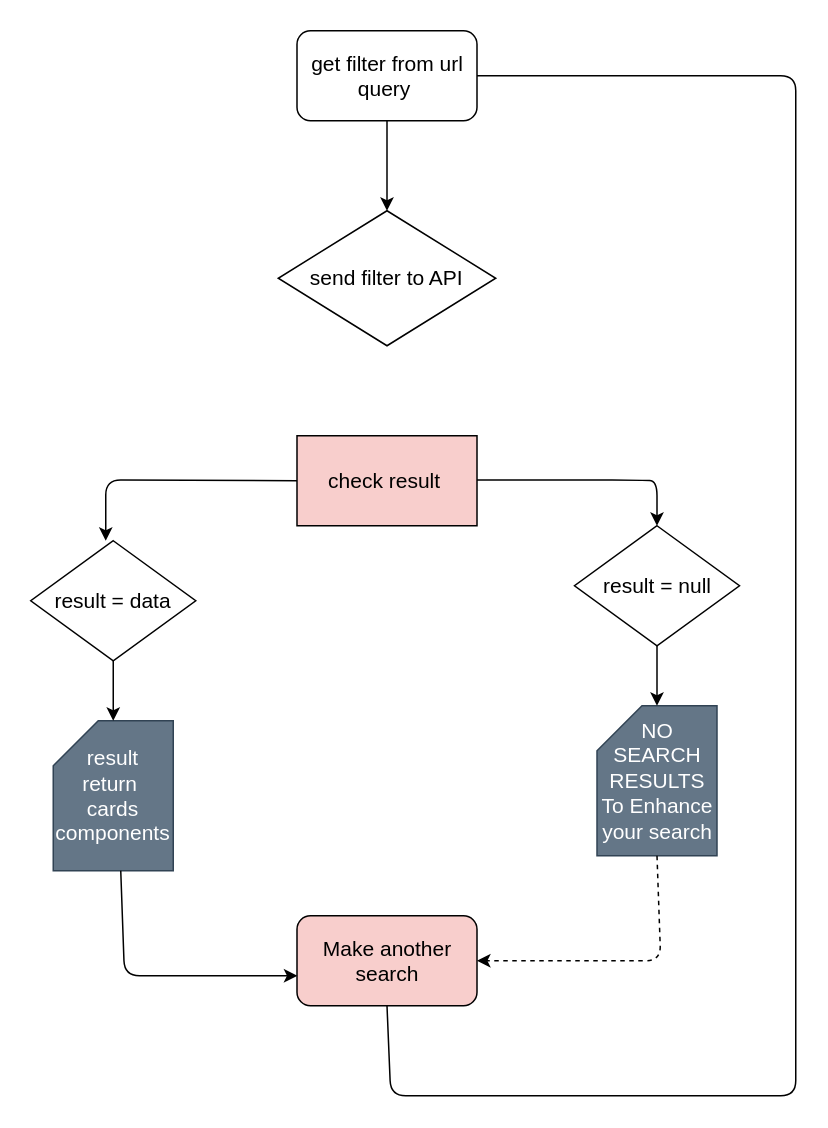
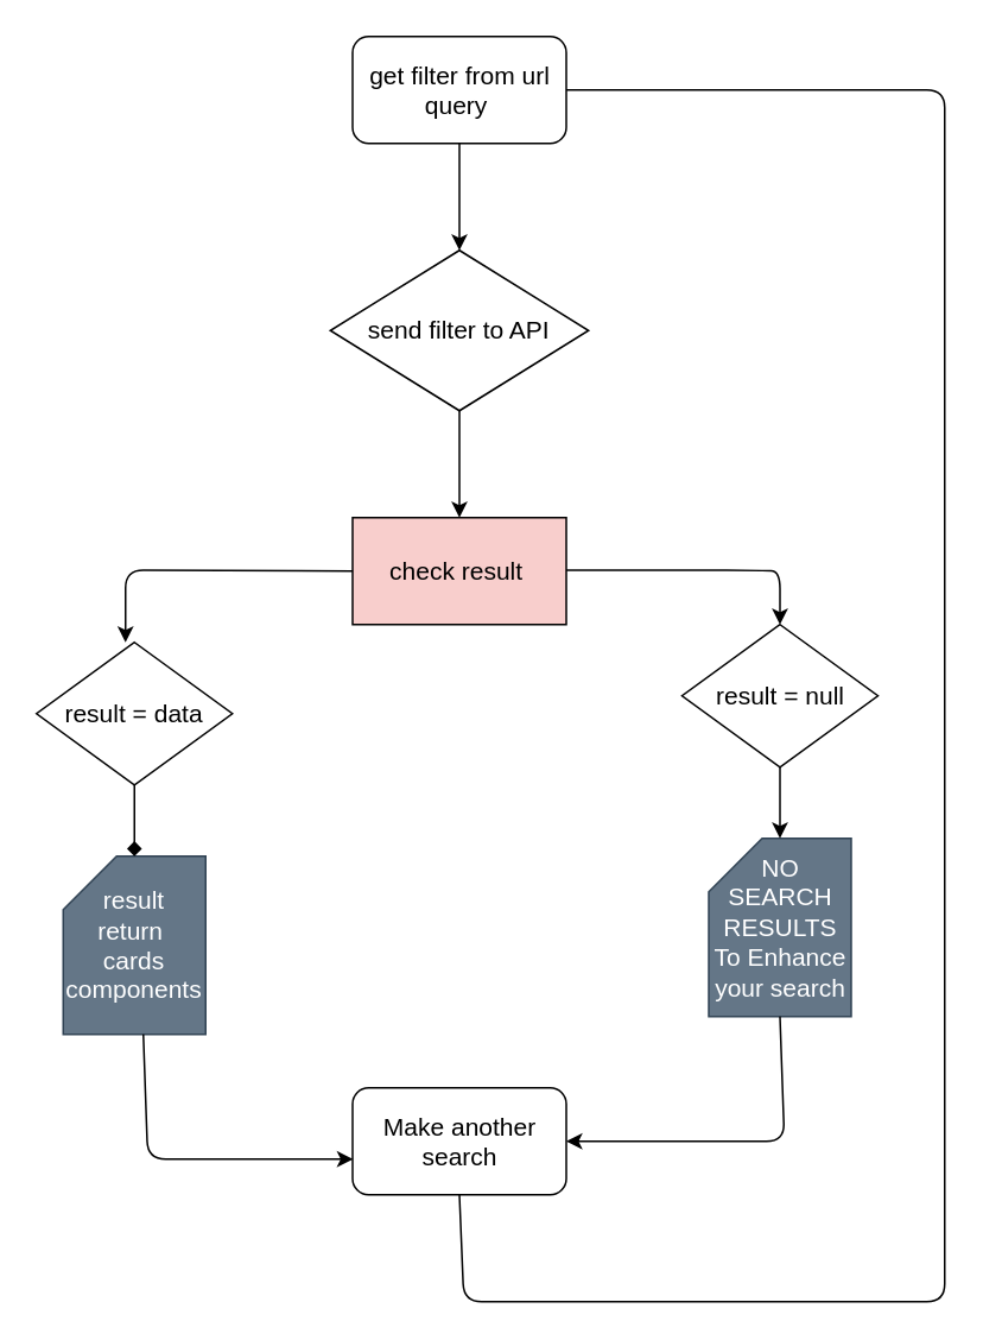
+ <mxCell id="6" value="" style="endArrow=classic;html=1;fontSize=14;exitX=0.5;exitY=1;exitDx=0;exitDy=0;entryX=0.5;entryY=0;entryDx=0;entryDy=0;shadow=0;" edge="1" parent="1" source="3" target="5"><mxGeometry width="50" height="50" relative="1" as="geometry"><mxPoint x="287.5" y="290" as="sourcePoint" /><mxPoint x="337.5" y="240" as="targetPoint" /></mxGeometry></mxCell>
- <mxCell id="14" value="" style="endArrow=classic;html=1;fontSize=14;exitX=0.5;exitY=1;exitDx=0;exitDy=0;entryX=0.5;entryY=0;entryDx=0;entryDy=0;entryPerimeter=0;shadow=0;" edge="1" parent="1" source="12" target="13"><mxGeometry width="50" height="50" relative="1" as="geometry"><mxPoint x="-75" y="370" as="sourcePoint" /><mxPoint x="-25" y="320" as="targetPoint" /></mxGeometry></mxCell>
+ <mxCell id="14" value="" style="endArrow=diamond;html=1;fontSize=14;exitX=0.5;exitY=1;exitDx=0;exitDy=0;entryX=0.5;entryY=0;entryDx=0;entryDy=0;entryPerimeter=0;shadow=0;" edge="1" parent="1" source="12" target="13"><mxGeometry width="50" height="50" relative="1" as="geometry"><mxPoint x="-75" y="370" as="sourcePoint" /><mxPoint x="-25" y="320" as="targetPoint" /></mxGeometry></mxCell>
- <mxCell id="16" value="Make another search" style="rounded=1;whiteSpace=wrap;html=1;fontSize=14;shadow=0;fillColor=#f8cecc;" vertex="1" parent="1"><mxGeometry x="197.5" y="610" width="120" height="60" as="geometry" /></mxCell>
+ <mxCell id="16" value="Make another search" style="rounded=1;whiteSpace=wrap;html=1;fontSize=14;shadow=0;" vertex="1" parent="1"><mxGeometry x="197.5" y="610" width="120" height="60" as="geometry" /></mxCell>
- <mxCell id="15" value="" style="endArrow=classic;html=1;fontSize=14;exitX=0.5;exitY=1;exitDx=0;exitDy=0;exitPerimeter=0;entryX=1;entryY=0.5;entryDx=0;entryDy=0;shadow=0;dashed=1;" edge="1" parent="1" source="9" target="16"><mxGeometry width="50" height="50" relative="1" as="geometry"><mxPoint x="390" y="680" as="sourcePoint" /><mxPoint x="438" y="630" as="targetPoint" /><Array as="points"><mxPoint x="440" y="640" /></Array></mxGeometry></mxCell>
+ <mxCell id="15" value="" style="endArrow=classic;html=1;fontSize=14;exitX=0.5;exitY=1;exitDx=0;exitDy=0;exitPerimeter=0;entryX=1;entryY=0.5;entryDx=0;entryDy=0;shadow=0;" edge="1" parent="1" source="9" target="16"><mxGeometry width="50" height="50" relative="1" as="geometry"><mxPoint x="390" y="680" as="sourcePoint" /><mxPoint x="438" y="630" as="targetPoint" /><Array as="points"><mxPoint x="440" y="640" /></Array></mxGeometry></mxCell>
